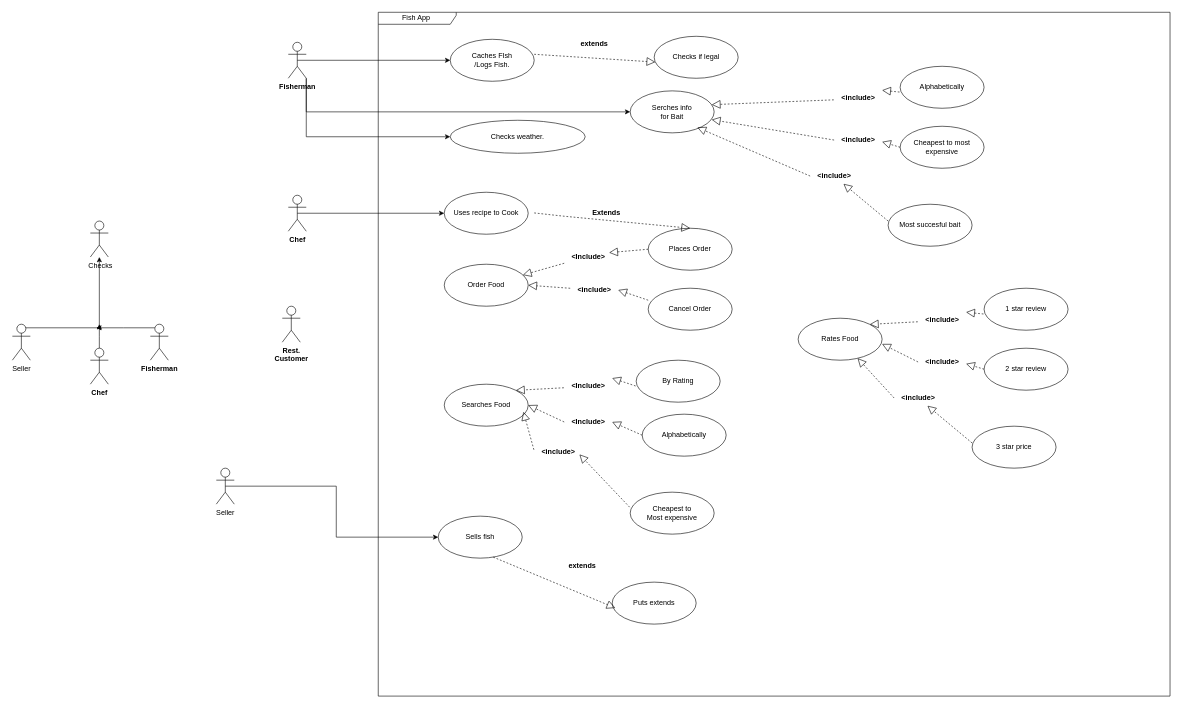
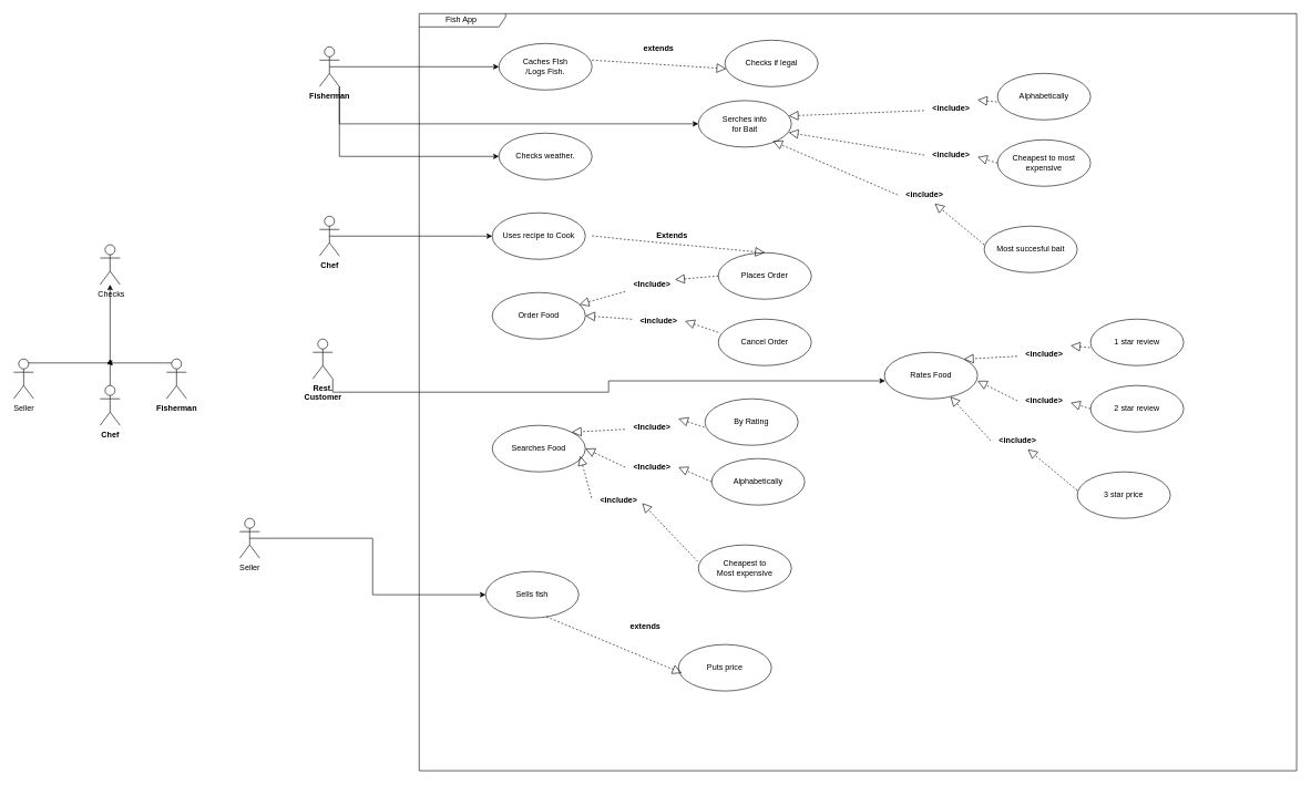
- <mxCell id="18" value="Checks weather." style="ellipse;whiteSpace=wrap;html=1;" vertex="1" parent="1"><mxGeometry x="750" y="200" width="225" height="55" as="geometry" /></mxCell>
+ <mxCell id="18" value="Checks weather." style="ellipse;whiteSpace=wrap;html=1;" vertex="1" parent="1"><mxGeometry x="750" y="200" width="140" height="70" as="geometry" /></mxCell>
+ <mxCell id="14" style="edgeStyle=orthogonalEdgeStyle;rounded=0;orthogonalLoop=1;jettySize=auto;html=1;exitX=1;exitY=1;exitDx=0;exitDy=0;exitPerimeter=0;entryX=0.007;entryY=0.614;entryDx=0;entryDy=0;entryPerimeter=0;" edge="1" parent="1" source="9" target="13"><mxGeometry relative="1" as="geometry" /></mxCell>
- <mxCell id="57" value="Puts extends" style="ellipse;whiteSpace=wrap;html=1;" vertex="1" parent="1"><mxGeometry x="1020" y="970" width="140" height="70" as="geometry" /></mxCell>
+ <mxCell id="57" value="Puts price" style="ellipse;whiteSpace=wrap;html=1;" vertex="1" parent="1"><mxGeometry x="1020" y="970" width="140" height="70" as="geometry" /></mxCell>
